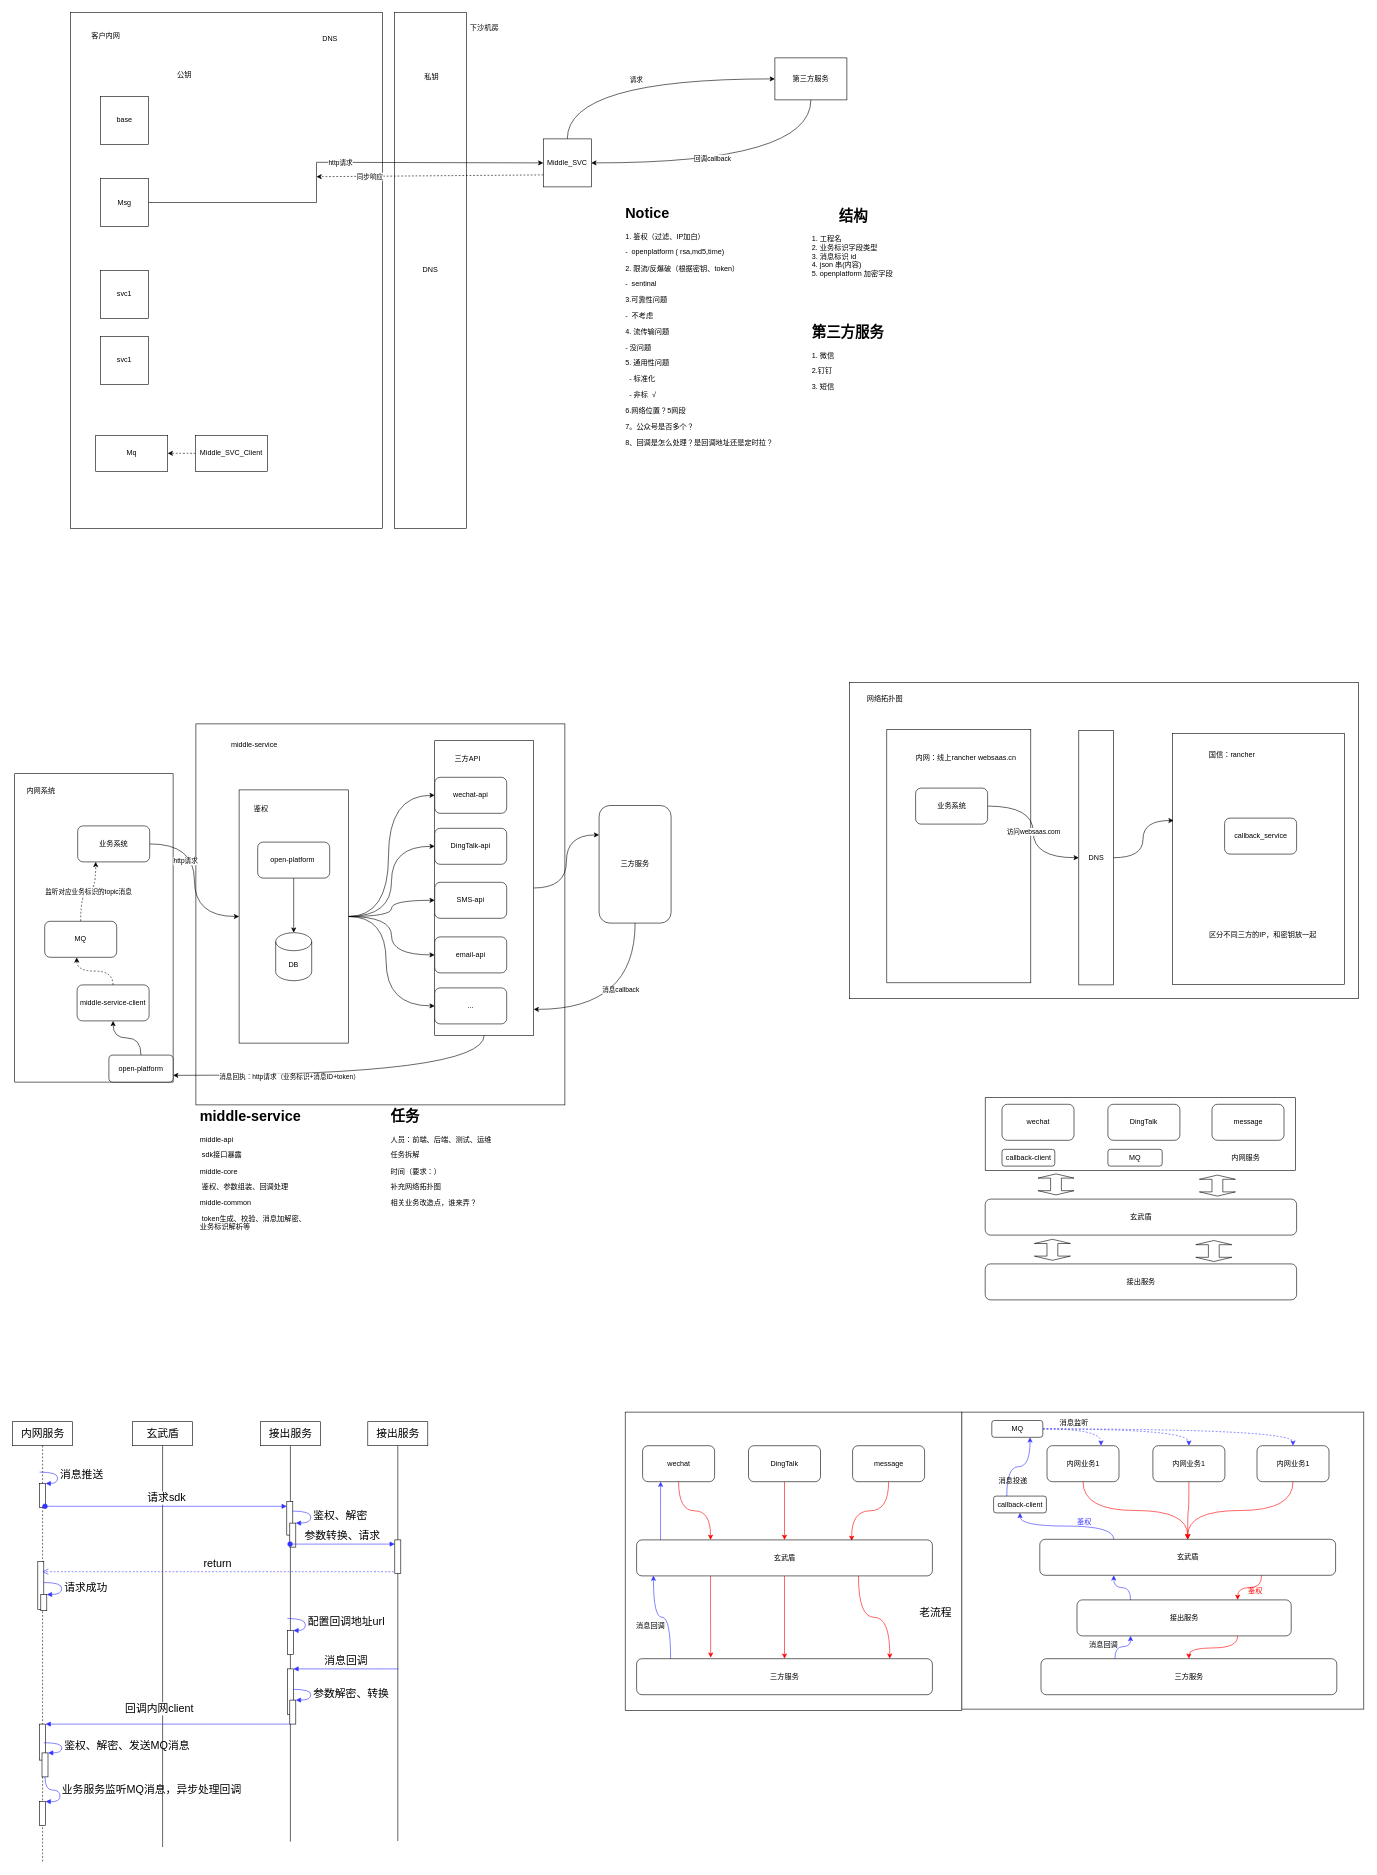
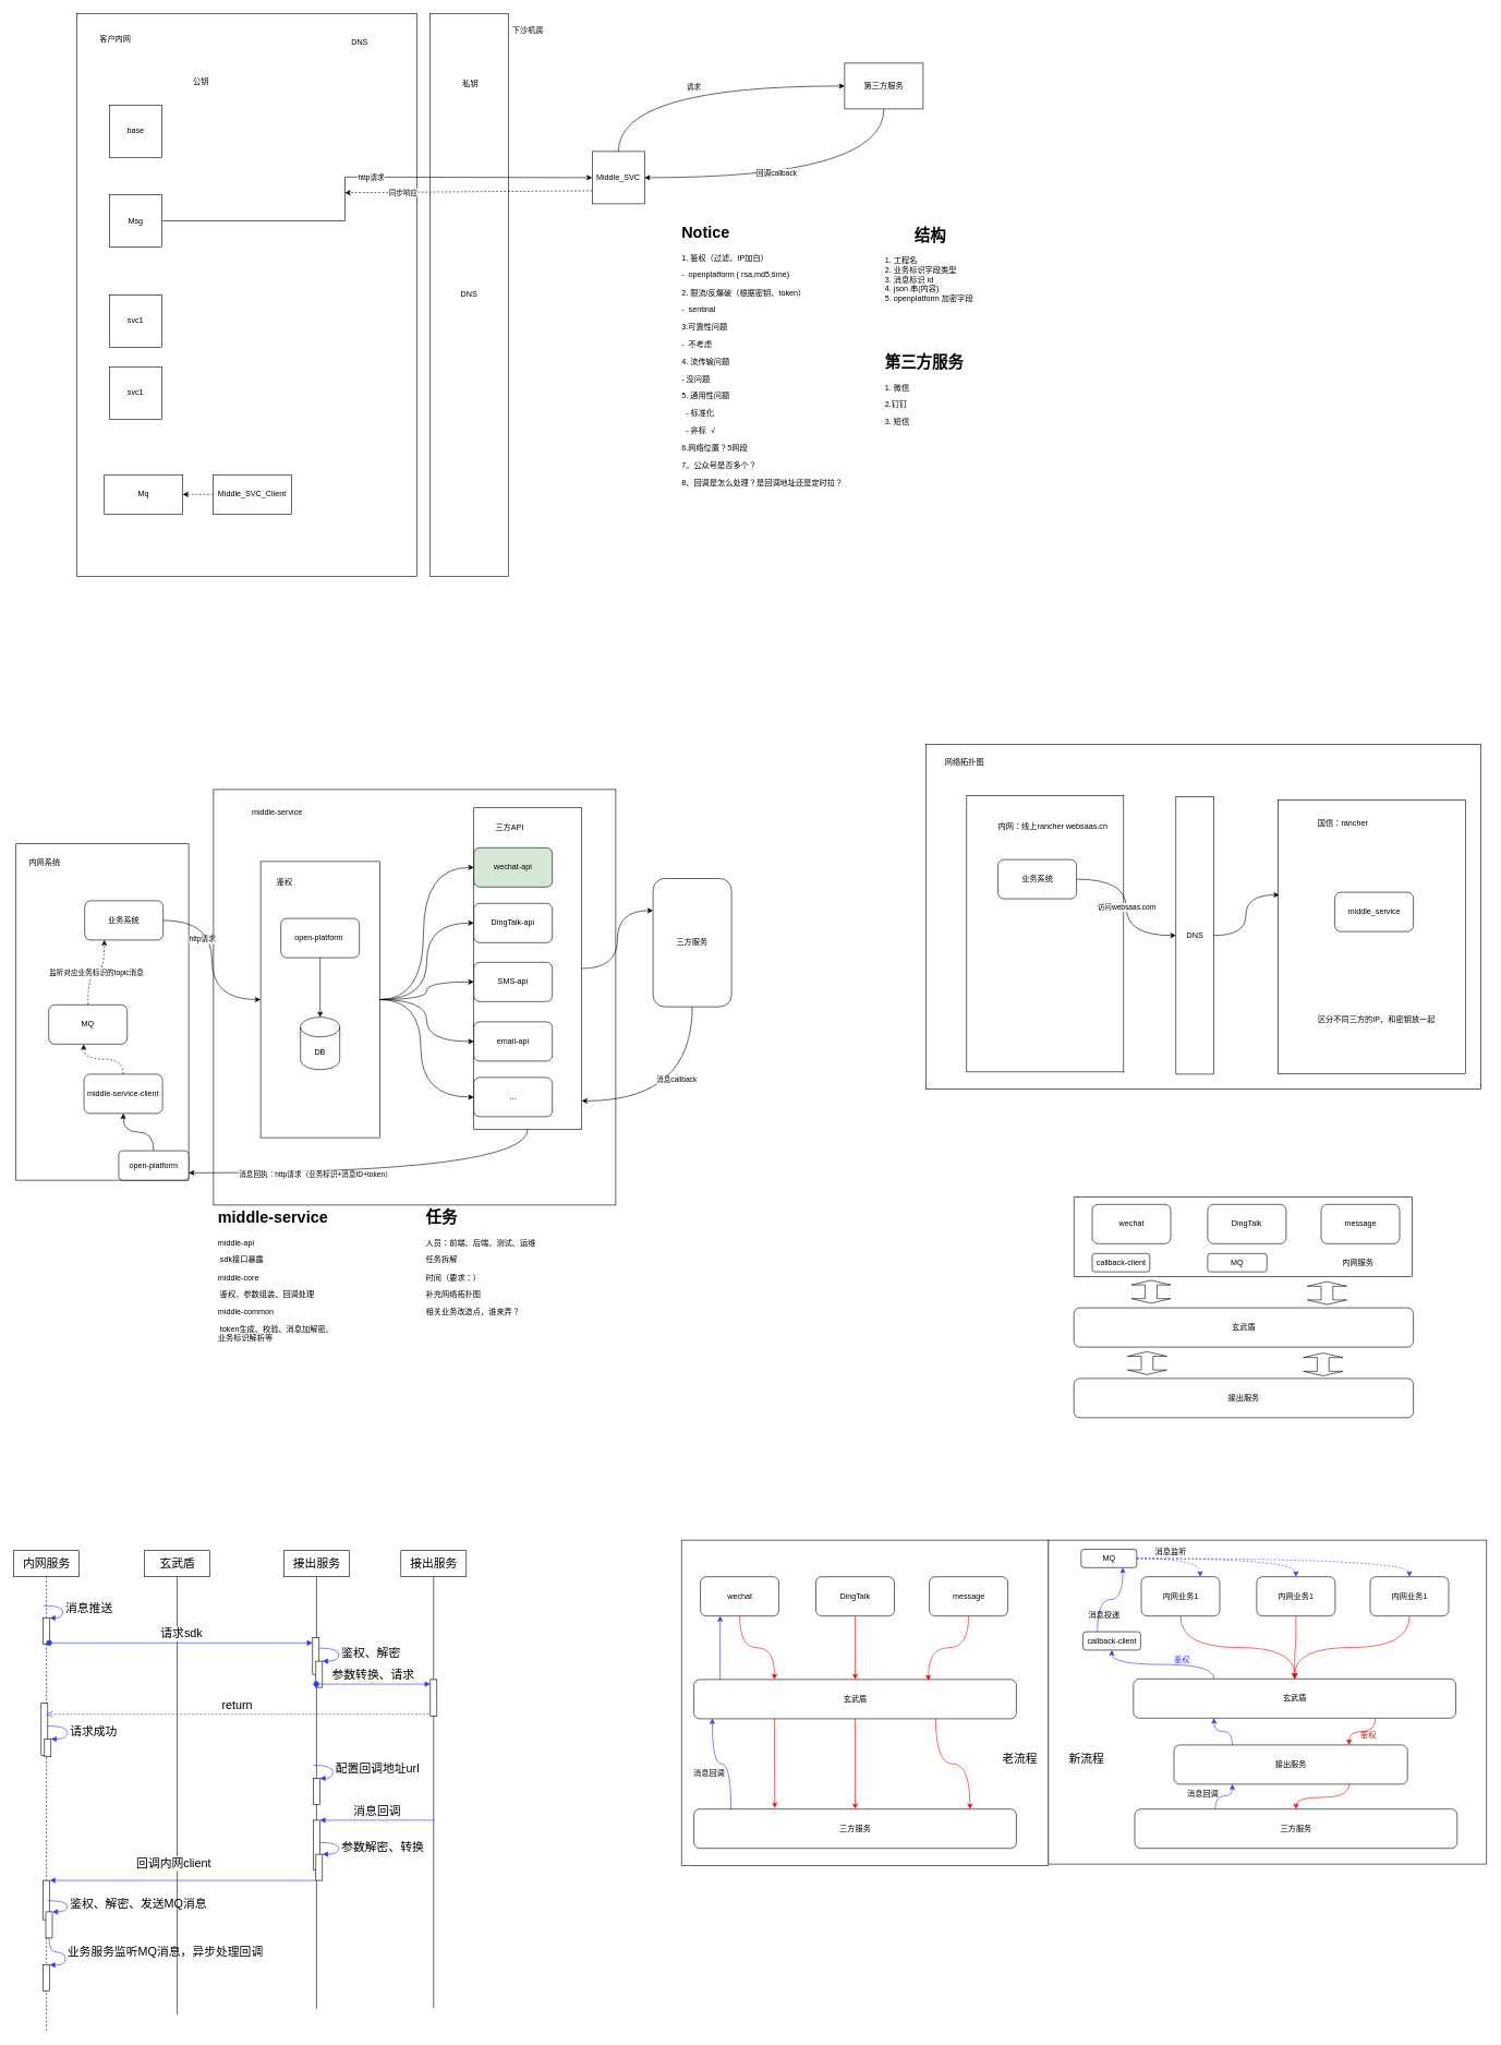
- <mxCell id="46" value="wechat-api" style="rounded=1;whiteSpace=wrap;html=1;" parent="1" vertex="1"><mxGeometry x="724" y="1295" width="120" height="60" as="geometry" /></mxCell>
+ <mxCell id="46" value="wechat-api" style="rounded=1;whiteSpace=wrap;html=1;fillColor=#d5e8d4;" parent="1" vertex="1"><mxGeometry x="724" y="1295" width="120" height="60" as="geometry" /></mxCell>
- <mxCell id="74" value="callback_service" style="rounded=1;whiteSpace=wrap;html=1;" parent="1" vertex="1"><mxGeometry x="2040.5" y="1363" width="120" height="60" as="geometry" /></mxCell>
+ <mxCell id="74" value="middle_service" style="rounded=1;whiteSpace=wrap;html=1;" parent="1" vertex="1"><mxGeometry x="2040.5" y="1363" width="120" height="60" as="geometry" /></mxCell>
+ <mxCell id="133" value="&lt;font style=&quot;font-size: 18px;&quot;&gt;新流程&lt;/font&gt;" style="text;html=1;strokeColor=none;fillColor=none;align=center;verticalAlign=middle;whiteSpace=wrap;rounded=0;" vertex="1" parent="1"><mxGeometry x="1630.5" y="2673" width="60" height="30" as="geometry" /></mxCell>
